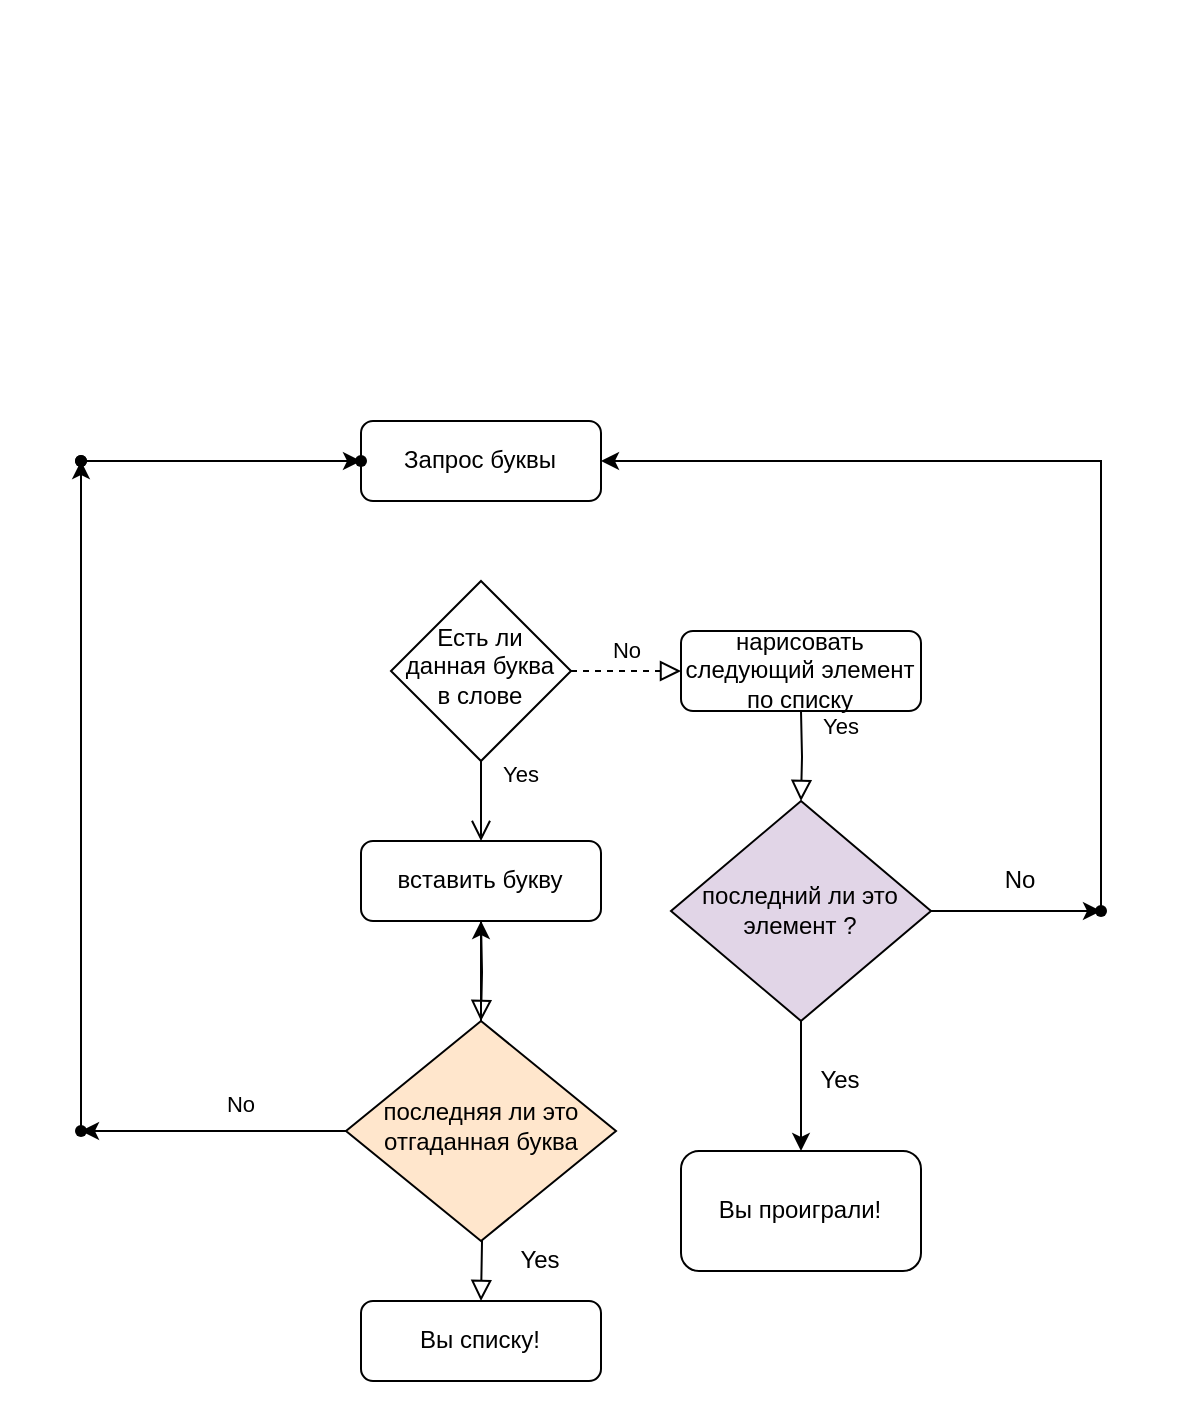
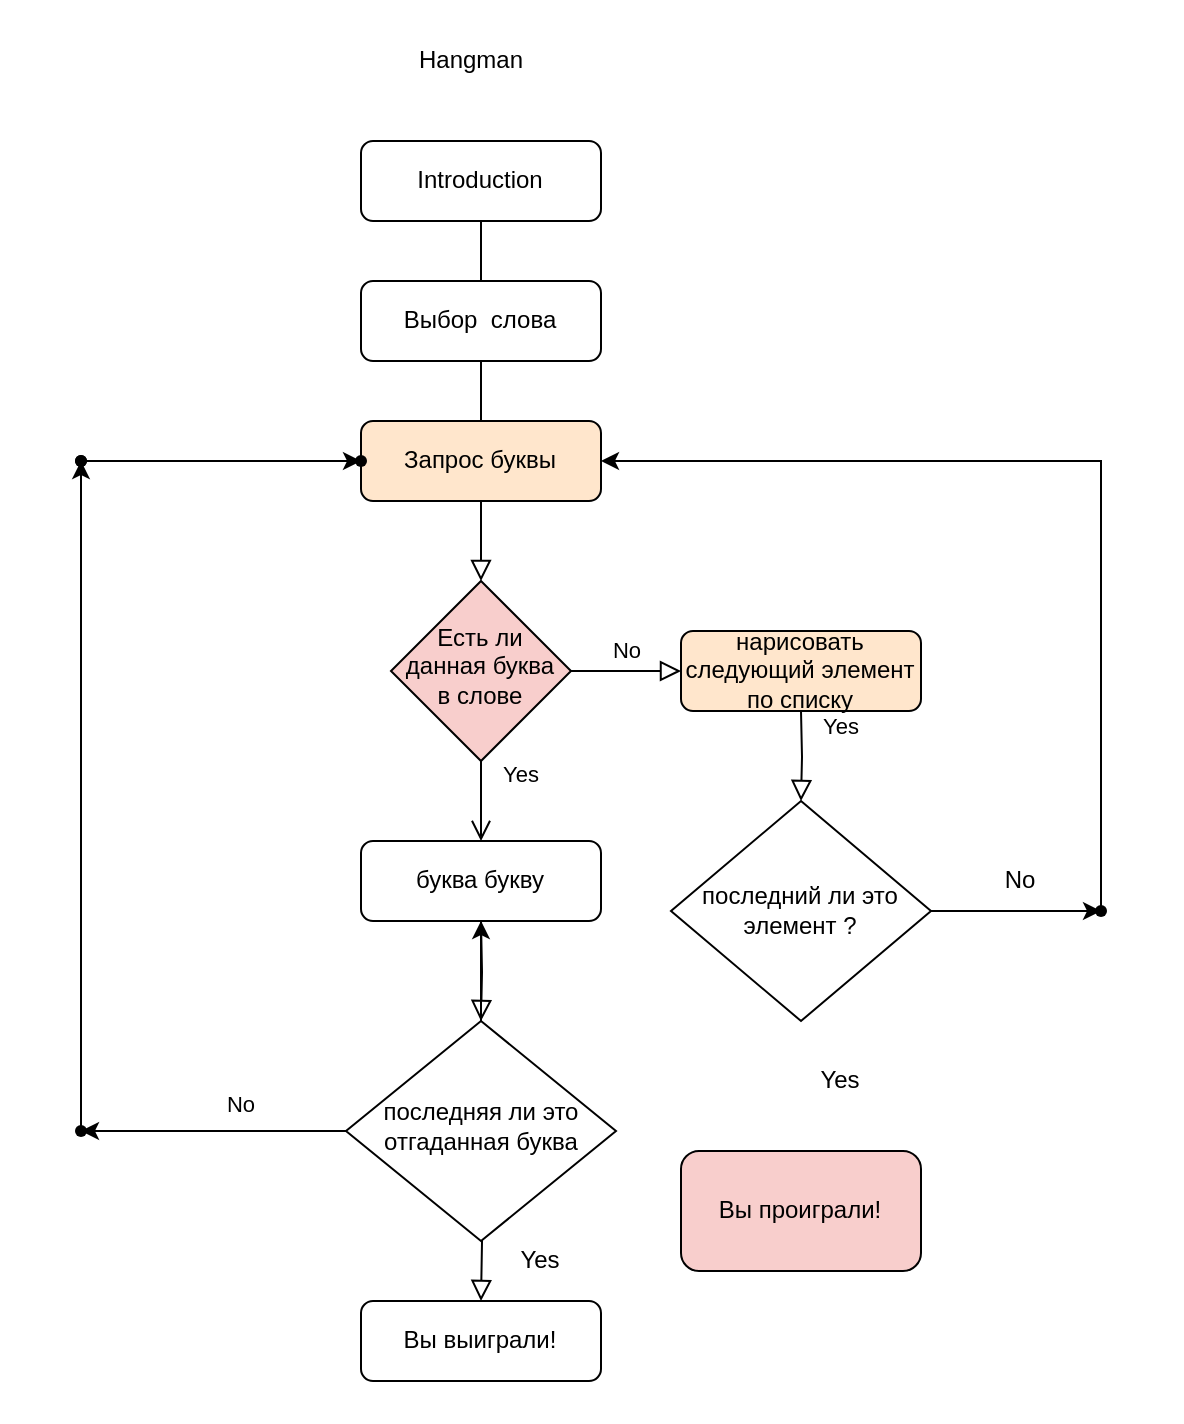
+ <mxCell id="10" value="Hangman" style="text;html=1;align=center;verticalAlign=middle;resizable=0;points=[];autosize=1;strokeColor=none;" vertex="1" parent="1"><mxGeometry x="200" y="20" width="70" height="20" as="geometry" /></mxCell>
+ <mxCell id="3" value="Introduction" style="rounded=1;whiteSpace=wrap;html=1;fontSize=12;glass=0;strokeWidth=1;shadow=0;" parent="1" vertex="1"><mxGeometry x="180" y="70" width="120" height="40" as="geometry" /></mxCell>
+ <mxCell id="11" value="Выбор&amp;nbsp; слова" style="rounded=1;whiteSpace=wrap;html=1;fontSize=12;glass=0;strokeWidth=1;shadow=0;" vertex="1" parent="1"><mxGeometry x="180" y="140" width="120" height="40" as="geometry" /></mxCell>
+ <mxCell id="2" value="" style="rounded=0;html=1;jettySize=auto;orthogonalLoop=1;fontSize=11;endArrow=block;endFill=0;endSize=8;strokeWidth=1;shadow=0;labelBackgroundColor=none;edgeStyle=orthogonalEdgeStyle;" parent="1" source="3" target="6" edge="1"><mxGeometry relative="1" as="geometry" /></mxCell>
- <mxCell id="13" value="Запрос буквы" style="rounded=1;whiteSpace=wrap;html=1;fontSize=12;glass=0;strokeWidth=1;shadow=0;" vertex="1" parent="1"><mxGeometry x="180" y="210" width="120" height="40" as="geometry" /></mxCell>
+ <mxCell id="13" value="Запрос буквы" style="rounded=1;whiteSpace=wrap;html=1;fontSize=12;glass=0;strokeWidth=1;shadow=0;fillColor=#ffe6cc;" vertex="1" parent="1"><mxGeometry x="180" y="210" width="120" height="40" as="geometry" /></mxCell>
- <mxCell id="6" value="Есть ли данная буква в слове" style="rhombus;whiteSpace=wrap;html=1;shadow=0;fontFamily=Helvetica;fontSize=12;align=center;strokeWidth=1;spacing=6;spacingTop=-4;" parent="1" vertex="1"><mxGeometry x="195" y="290" width="90" height="90" as="geometry" /></mxCell>
+ <mxCell id="6" value="Есть ли данная буква в слове" style="rhombus;whiteSpace=wrap;html=1;shadow=0;fontFamily=Helvetica;fontSize=12;align=center;strokeWidth=1;spacing=6;spacingTop=-4;fillColor=#f8cecc;" parent="1" vertex="1"><mxGeometry x="195" y="290" width="90" height="90" as="geometry" /></mxCell>
- <mxCell id="5" value="No" style="edgeStyle=orthogonalEdgeStyle;rounded=0;html=1;jettySize=auto;orthogonalLoop=1;fontSize=11;endArrow=block;endFill=0;endSize=8;strokeWidth=1;shadow=0;labelBackgroundColor=none;dashed=1;" parent="1" source="6" target="7" edge="1"><mxGeometry y="10" relative="1" as="geometry"><mxPoint as="offset" /></mxGeometry></mxCell>
+ <mxCell id="5" value="No" style="edgeStyle=orthogonalEdgeStyle;rounded=0;html=1;jettySize=auto;orthogonalLoop=1;fontSize=11;endArrow=block;endFill=0;endSize=8;strokeWidth=1;shadow=0;labelBackgroundColor=none;" parent="1" source="6" target="7" edge="1"><mxGeometry y="10" relative="1" as="geometry"><mxPoint as="offset" /></mxGeometry></mxCell>
- <mxCell id="7" value="нарисовать следующий элемент по списку" style="rounded=1;whiteSpace=wrap;html=1;fontSize=12;glass=0;strokeWidth=1;shadow=0;" parent="1" vertex="1"><mxGeometry x="340" y="315" width="120" height="40" as="geometry" /></mxCell>
+ <mxCell id="7" value="нарисовать следующий элемент по списку" style="rounded=1;whiteSpace=wrap;html=1;fontSize=12;glass=0;strokeWidth=1;shadow=0;fillColor=#ffe6cc;" parent="1" vertex="1"><mxGeometry x="340" y="315" width="120" height="40" as="geometry" /></mxCell>
- <mxCell id="14" value="вставить букву" style="rounded=1;whiteSpace=wrap;html=1;fontSize=12;glass=0;strokeWidth=1;shadow=0;" vertex="1" parent="1"><mxGeometry x="180" y="420" width="120" height="40" as="geometry" /></mxCell>
+ <mxCell id="14" value="буква букву" style="rounded=1;whiteSpace=wrap;html=1;fontSize=12;glass=0;strokeWidth=1;shadow=0;" vertex="1" parent="1"><mxGeometry x="180" y="420" width="120" height="40" as="geometry" /></mxCell>
- <mxCell id="22" value="последний ли это элемент ?" style="rhombus;whiteSpace=wrap;html=1;fillColor=#e1d5e7;" vertex="1" parent="1"><mxGeometry x="335" y="400" width="130" height="110" as="geometry" /></mxCell>
+ <mxCell id="22" value="последний ли это элемент ?" style="rhombus;whiteSpace=wrap;html=1;" vertex="1" parent="1"><mxGeometry x="335" y="400" width="130" height="110" as="geometry" /></mxCell>
- <mxCell id="21" value="" style="edgeStyle=orthogonalEdgeStyle;rounded=0;orthogonalLoop=1;jettySize=auto;html=1;" edge="1" parent="1" source="22" target="31"><mxGeometry relative="1" as="geometry" /></mxCell>
- <mxCell id="17" value="последняя ли это отгаданная буква" style="rhombus;whiteSpace=wrap;html=1;shadow=0;fontFamily=Helvetica;fontSize=12;align=center;strokeWidth=1;spacing=6;spacingTop=-4;fillColor=#ffe6cc;" vertex="1" parent="1"><mxGeometry x="172.5" y="510" width="135" height="110" as="geometry" /></mxCell>
+ <mxCell id="17" value="последняя ли это отгаданная буква" style="rhombus;whiteSpace=wrap;html=1;shadow=0;fontFamily=Helvetica;fontSize=12;align=center;strokeWidth=1;spacing=6;spacingTop=-4;" vertex="1" parent="1"><mxGeometry x="172.5" y="510" width="135" height="110" as="geometry" /></mxCell>
- <mxCell id="31" value="Вы проиграли!" style="rounded=1;whiteSpace=wrap;html=1;" vertex="1" parent="1"><mxGeometry x="340" y="575" width="120" height="60" as="geometry" /></mxCell>
+ <mxCell id="31" value="Вы проиграли!" style="rounded=1;whiteSpace=wrap;html=1;fillColor=#f8cecc;" vertex="1" parent="1"><mxGeometry x="340" y="575" width="120" height="60" as="geometry" /></mxCell>
- <mxCell id="9" value="Вы списку!" style="rounded=1;whiteSpace=wrap;html=1;fontSize=12;glass=0;strokeWidth=1;shadow=0;" parent="1" vertex="1"><mxGeometry x="180" y="650" width="120" height="40" as="geometry" /></mxCell>
+ <mxCell id="9" value="Вы выиграли!" style="rounded=1;whiteSpace=wrap;html=1;fontSize=12;glass=0;strokeWidth=1;shadow=0;" parent="1" vertex="1"><mxGeometry x="180" y="650" width="120" height="40" as="geometry" /></mxCell>
